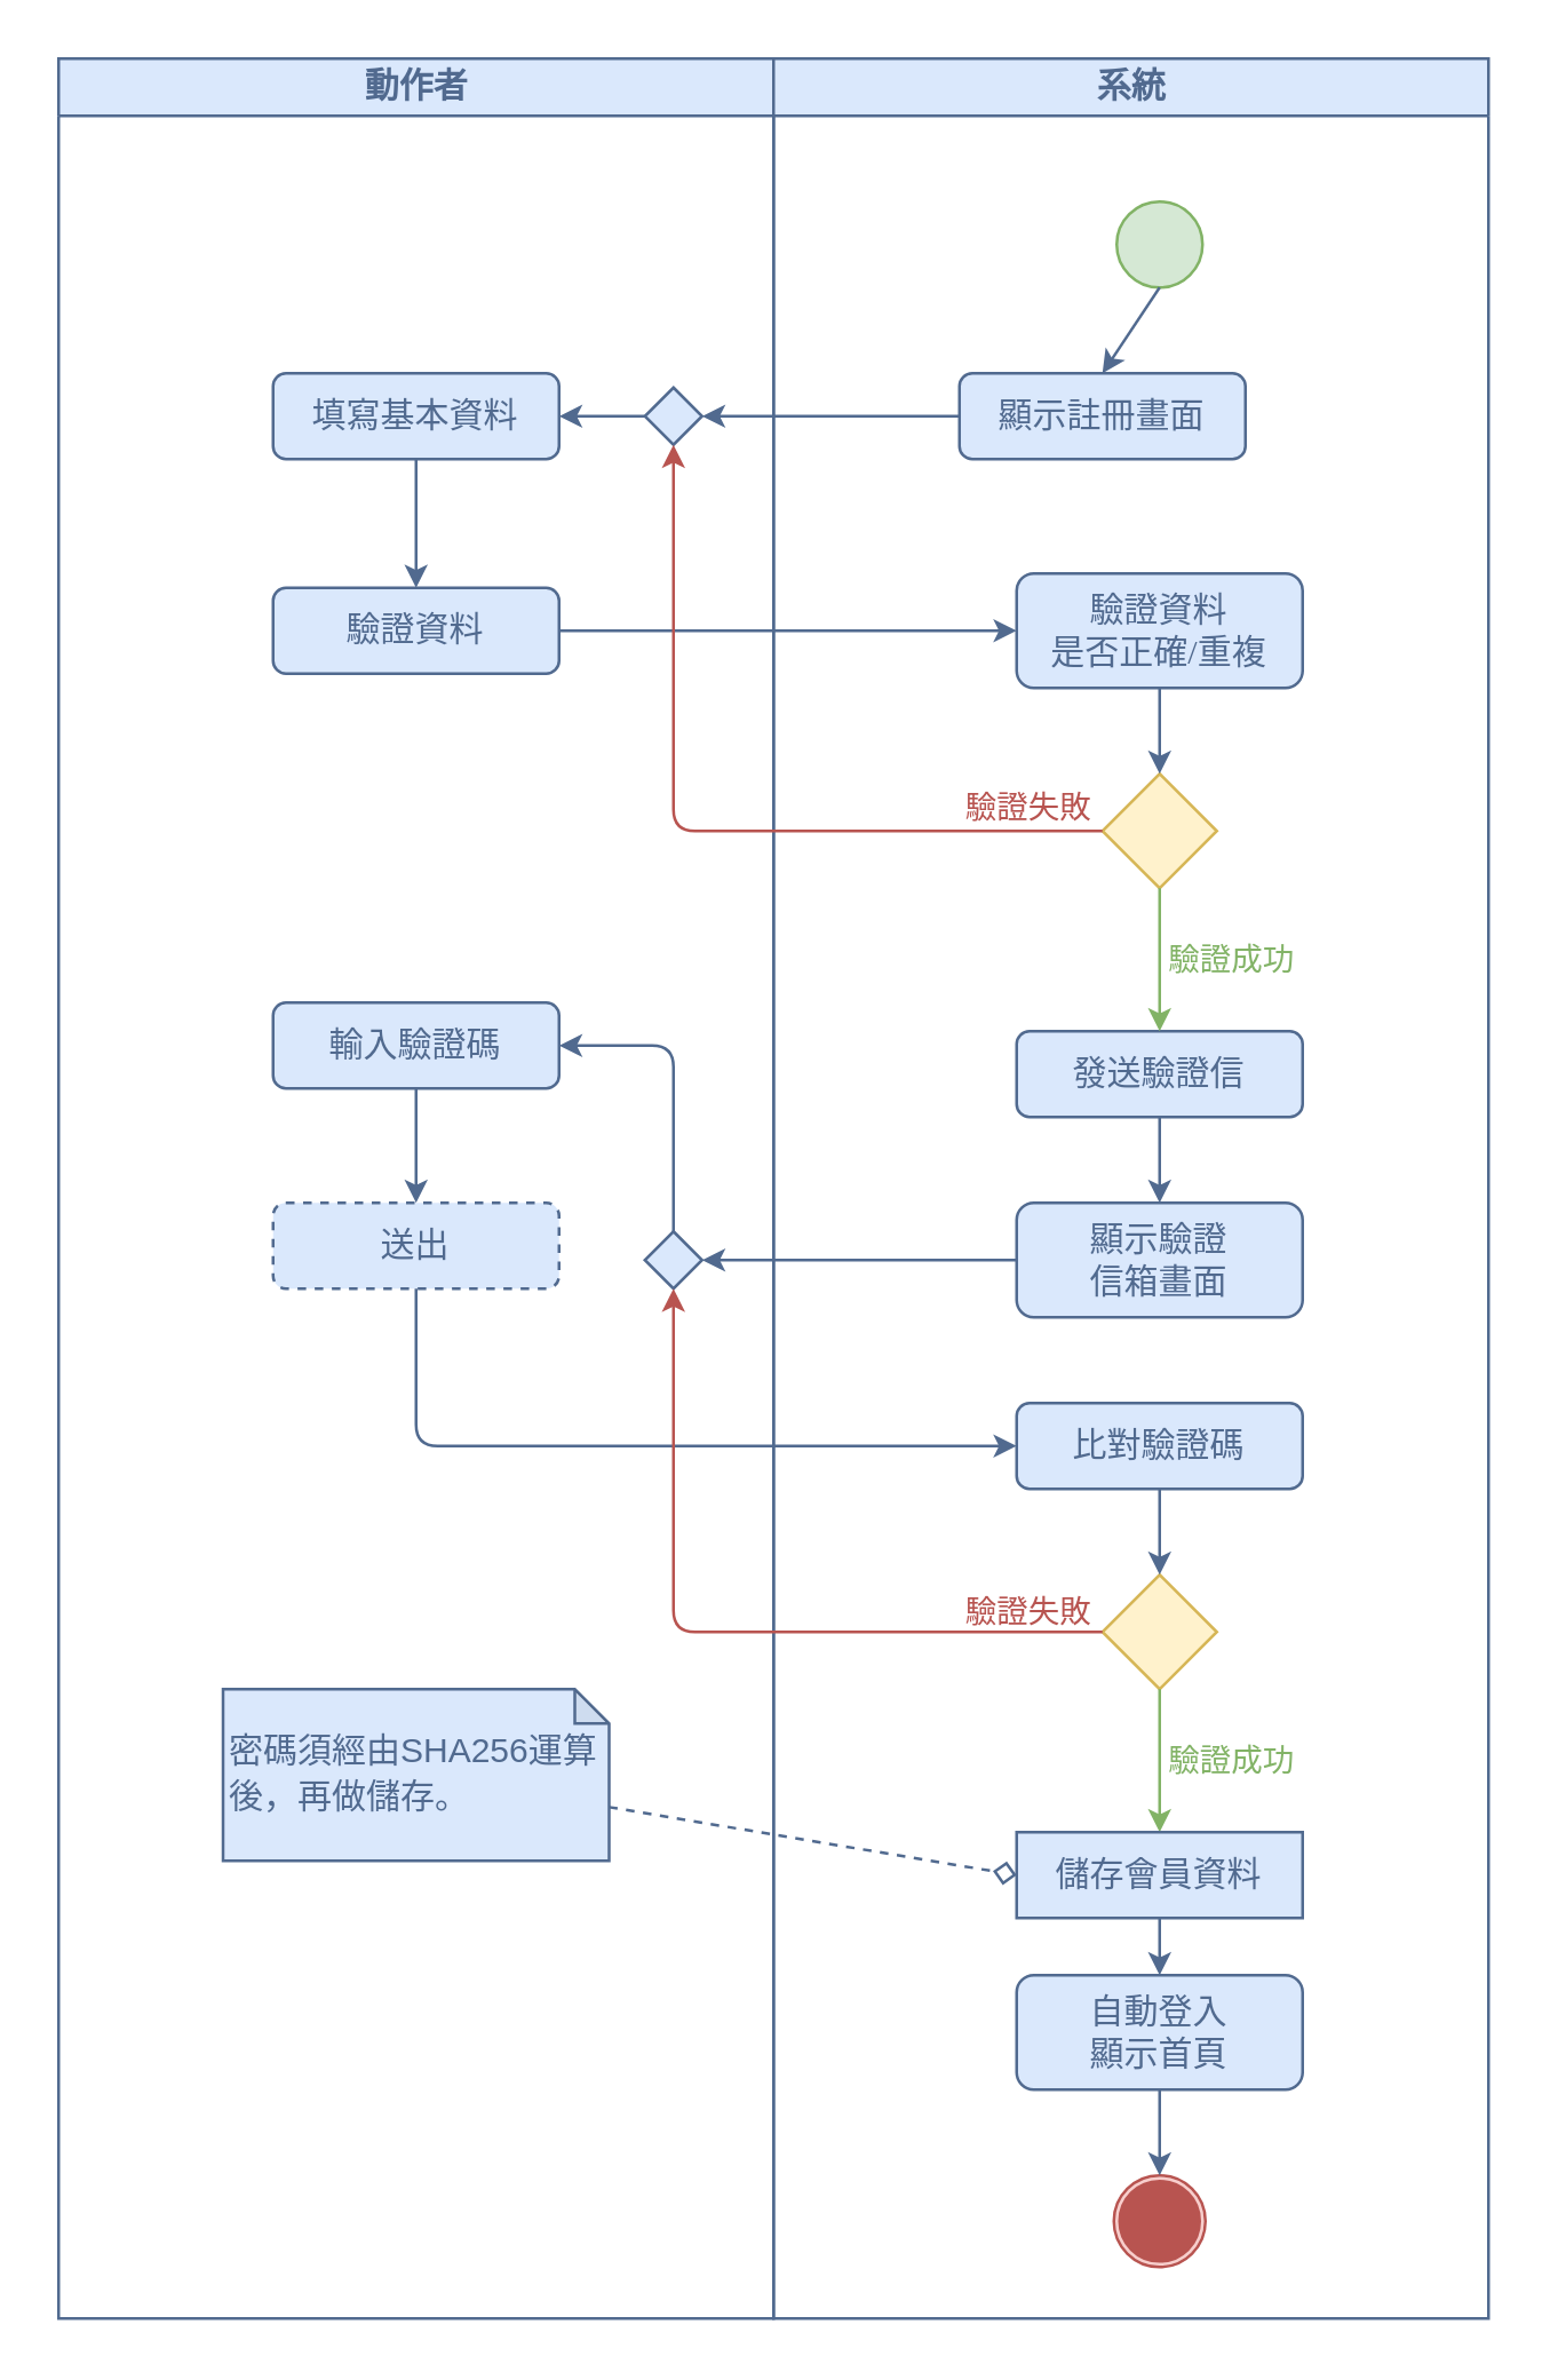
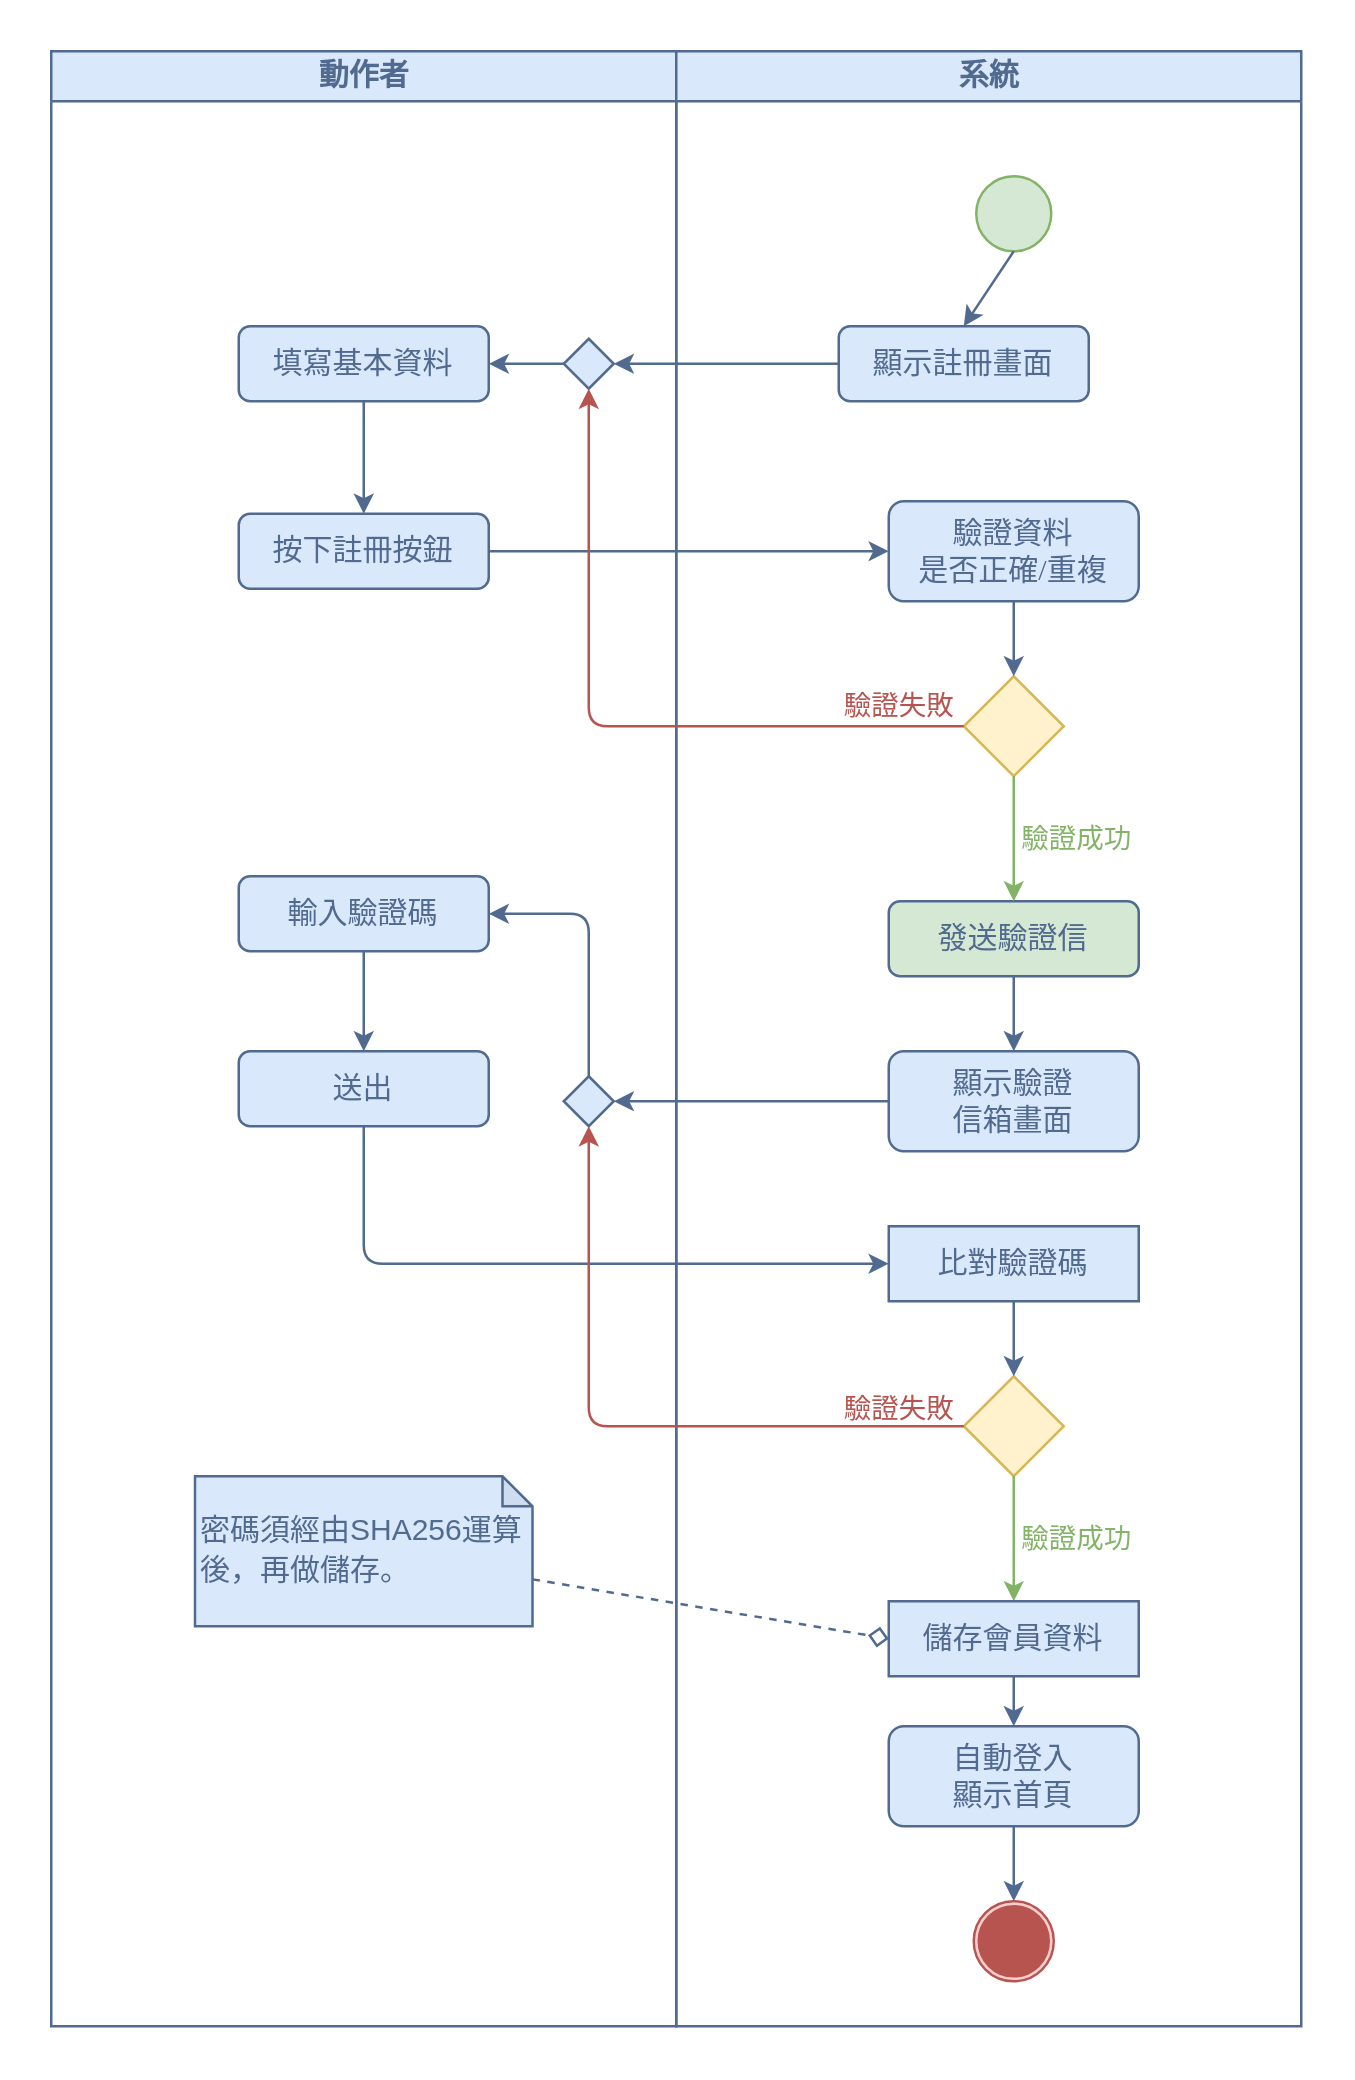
- <mxCell id="4" value="&lt;font color=&quot;#516a8f&quot;&gt;驗證資料&lt;/font&gt;" style="rounded=1;whiteSpace=wrap;html=1;shadow=0;comic=0;labelBackgroundColor=none;strokeWidth=1;fontFamily=Verdana;fontSize=12;align=center;arcSize=15;fillColor=#dae8fc;strokeColor=#516A8F;glass=0;" parent="2" vertex="1"><mxGeometry x="75" y="185" width="100" height="30" as="geometry" /></mxCell>
+ <mxCell id="4" value="&lt;font color=&quot;#516a8f&quot;&gt;按下註冊按鈕&lt;/font&gt;" style="rounded=1;whiteSpace=wrap;html=1;shadow=0;comic=0;labelBackgroundColor=none;strokeWidth=1;fontFamily=Verdana;fontSize=12;align=center;arcSize=15;fillColor=#dae8fc;strokeColor=#516A8F;glass=0;" parent="2" vertex="1"><mxGeometry x="75" y="185" width="100" height="30" as="geometry" /></mxCell>
- <mxCell id="17" value="&lt;font color=&quot;#516a8f&quot;&gt;發送驗證信&lt;/font&gt;" style="rounded=1;whiteSpace=wrap;html=1;shadow=0;comic=0;labelBackgroundColor=none;strokeWidth=1;fontFamily=Verdana;fontSize=12;align=center;arcSize=15;fillColor=#dae8fc;strokeColor=#516A8F;glass=0;" parent="14" vertex="1"><mxGeometry x="85" y="340" width="100" height="30" as="geometry" /></mxCell>
+ <mxCell id="17" value="&lt;font color=&quot;#516a8f&quot;&gt;發送驗證信&lt;/font&gt;" style="rounded=1;whiteSpace=wrap;html=1;shadow=0;comic=0;labelBackgroundColor=none;strokeWidth=1;fontFamily=Verdana;fontSize=12;align=center;arcSize=15;fillColor=#d5e8d4;strokeColor=#516A8F;glass=0;" parent="14" vertex="1"><mxGeometry x="85" y="340" width="100" height="30" as="geometry" /></mxCell>
- <mxCell id="7" value="&lt;font color=&quot;#516a8f&quot;&gt;送出&lt;/font&gt;" style="rounded=1;whiteSpace=wrap;html=1;shadow=0;comic=0;labelBackgroundColor=none;strokeWidth=1;fontFamily=Verdana;fontSize=12;align=center;arcSize=15;fillColor=#dae8fc;strokeColor=#516A8F;glass=0;dashed=1;" parent="2" vertex="1"><mxGeometry x="75" y="400" width="100" height="30" as="geometry" /></mxCell>
+ <mxCell id="7" value="&lt;font color=&quot;#516a8f&quot;&gt;送出&lt;/font&gt;" style="rounded=1;whiteSpace=wrap;html=1;shadow=0;comic=0;labelBackgroundColor=none;strokeWidth=1;fontFamily=Verdana;fontSize=12;align=center;arcSize=15;fillColor=#dae8fc;strokeColor=#516A8F;glass=0;" parent="2" vertex="1"><mxGeometry x="75" y="400" width="100" height="30" as="geometry" /></mxCell>
- <mxCell id="24" value="&lt;font color=&quot;#516a8f&quot;&gt;比對驗證碼&lt;/font&gt;" style="rounded=1;whiteSpace=wrap;html=1;shadow=0;comic=0;labelBackgroundColor=none;strokeWidth=1;fontFamily=Verdana;fontSize=12;align=center;arcSize=15;fillColor=#dae8fc;strokeColor=#516A8F;glass=0;" parent="14" vertex="1"><mxGeometry x="85" y="470" width="100" height="30" as="geometry" /></mxCell>
+ <mxCell id="24" value="&lt;font color=&quot;#516a8f&quot;&gt;比對驗證碼&lt;/font&gt;" style="whiteSpace=wrap;html=1;shadow=0;comic=0;labelBackgroundColor=none;strokeWidth=1;fontFamily=Verdana;fontSize=12;align=center;arcSize=15;fillColor=#dae8fc;strokeColor=#516A8F;glass=0;rounded=0;" parent="14" vertex="1"><mxGeometry x="85" y="470" width="100" height="30" as="geometry" /></mxCell>
